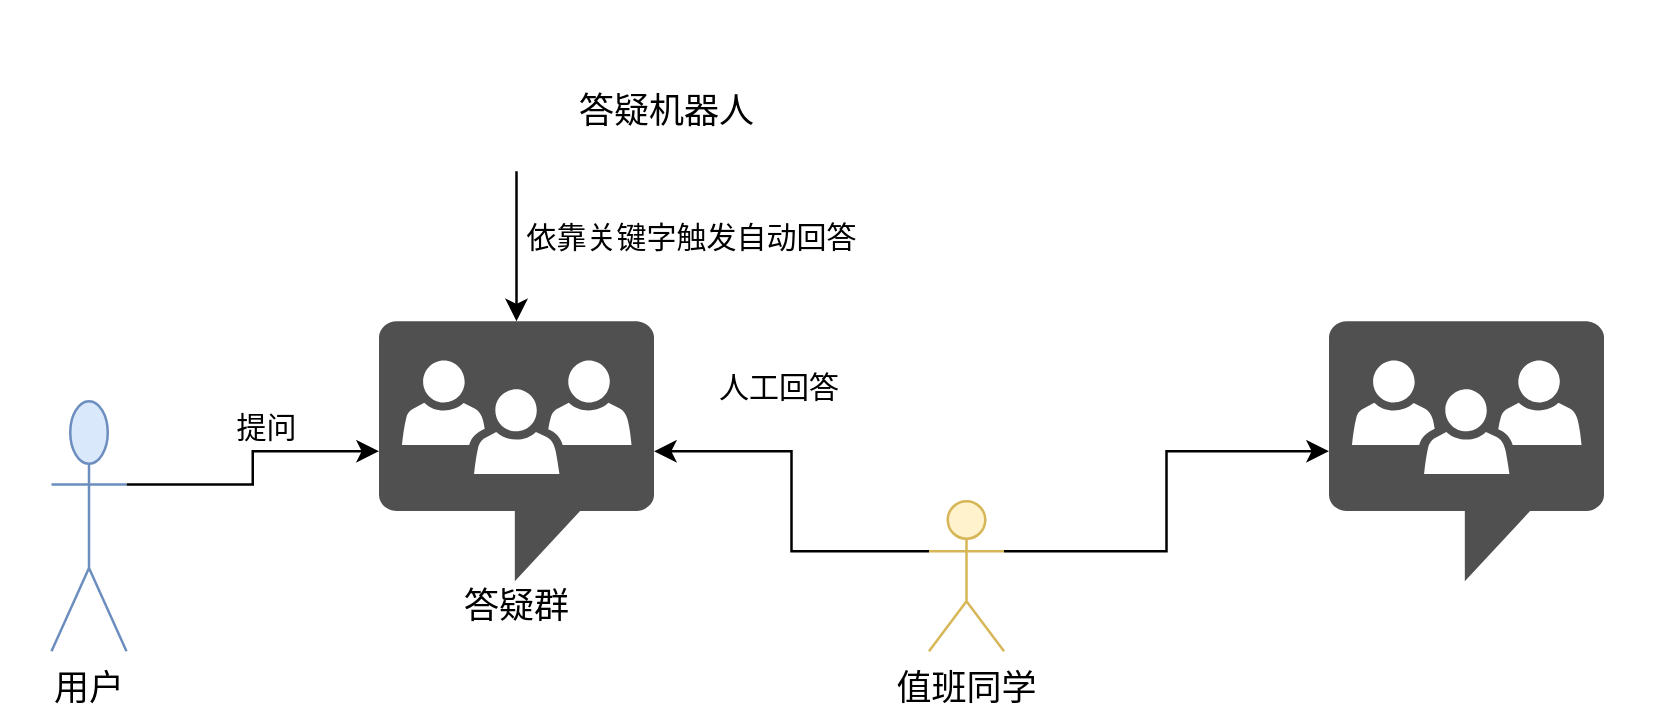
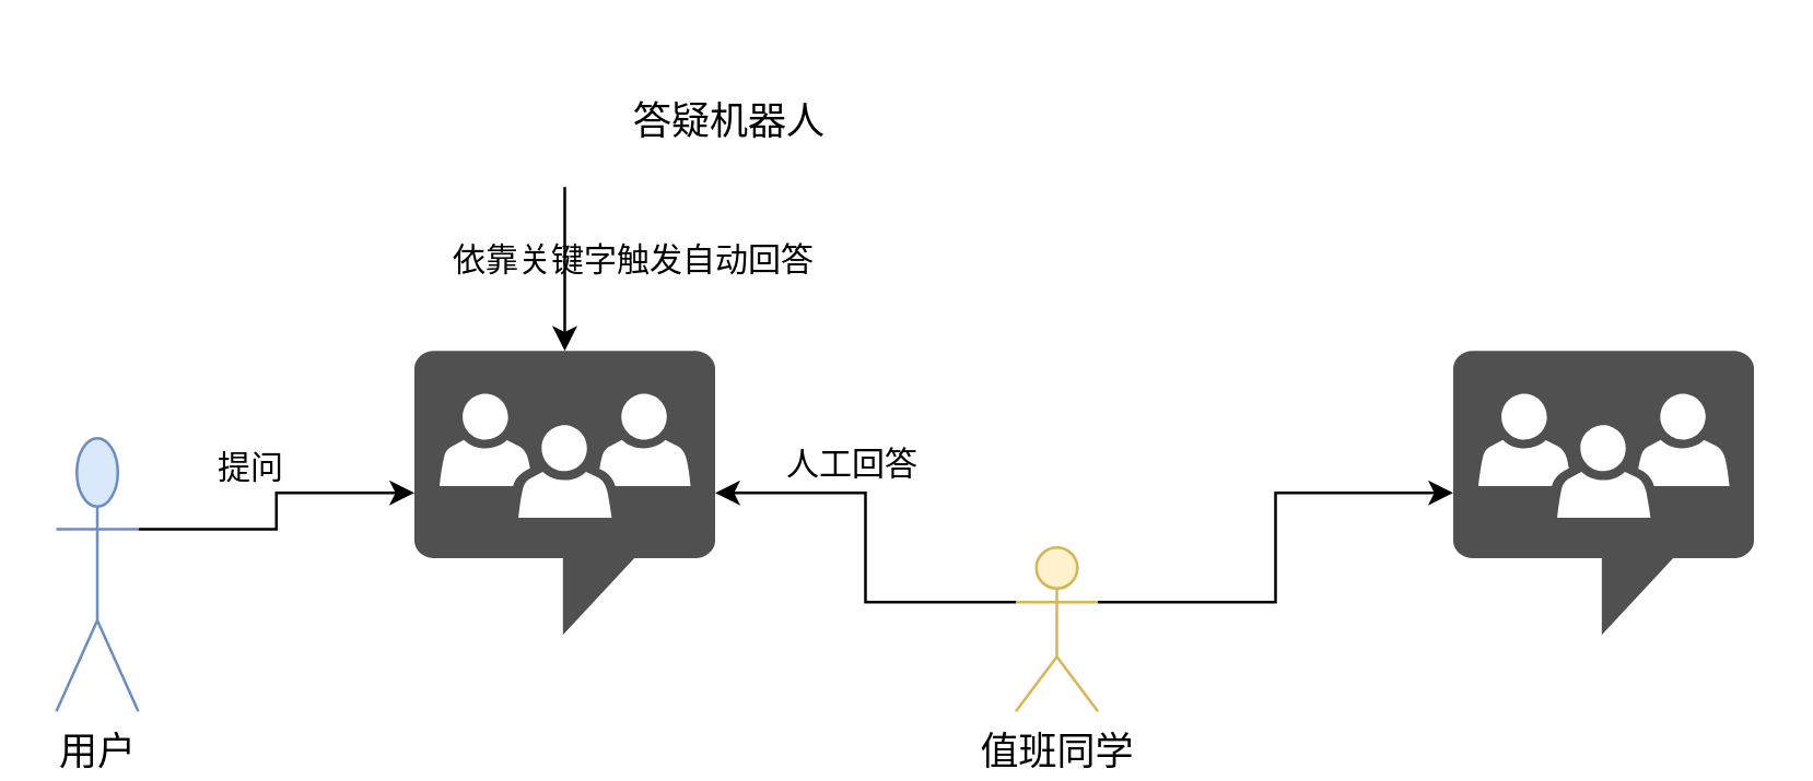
- <mxCell id="13" value="依靠关键字触发自动回答" style="text;html=1;align=center;verticalAlign=middle;resizable=0;points=[];autosize=1;fontSize=12;" vertex="1" parent="1"><mxGeometry x="201" y="85" width="150" height="20" as="geometry" /></mxCell>
+ <mxCell id="13" value="依靠关键字触发自动回答" style="text;html=1;align=center;verticalAlign=middle;resizable=0;points=[];autosize=1;fontSize=12;" vertex="1" parent="1"><mxGeometry x="156" y="85" width="150" height="20" as="geometry" /></mxCell>
- <mxCell id="14" value="人工回答" style="text;html=1;align=center;verticalAlign=middle;resizable=0;points=[];autosize=1;fontSize=12;" vertex="1" parent="1"><mxGeometry x="281" y="145" width="60" height="20" as="geometry" /></mxCell>
+ <mxCell id="14" value="人工回答" style="text;html=1;align=center;verticalAlign=middle;resizable=0;points=[];autosize=1;fontSize=12;" vertex="1" parent="1"><mxGeometry x="281" y="160" width="60" height="20" as="geometry" /></mxCell>
- <mxCell id="12" value="&lt;font style=&quot;font-size: 12px&quot;&gt;提问&lt;/font&gt;" style="text;html=1;align=center;verticalAlign=middle;resizable=0;points=[];autosize=1;fontSize=14;" vertex="1" parent="1"><mxGeometry x="86" y="160" width="40" height="20" as="geometry" /></mxCell>
+ <mxCell id="12" value="&lt;font style=&quot;font-size: 12px&quot;&gt;提问&lt;/font&gt;" style="text;html=1;align=center;verticalAlign=middle;resizable=0;points=[];autosize=1;fontSize=14;" vertex="1" parent="1"><mxGeometry x="71" y="160" width="40" height="20" as="geometry" /></mxCell>
- <mxCell id="11" value="答疑群" style="text;html=1;align=center;verticalAlign=middle;resizable=0;points=[];autosize=1;fontSize=14;" vertex="1" parent="1"><mxGeometry x="176" y="232" width="60" height="20" as="geometry" /></mxCell>
